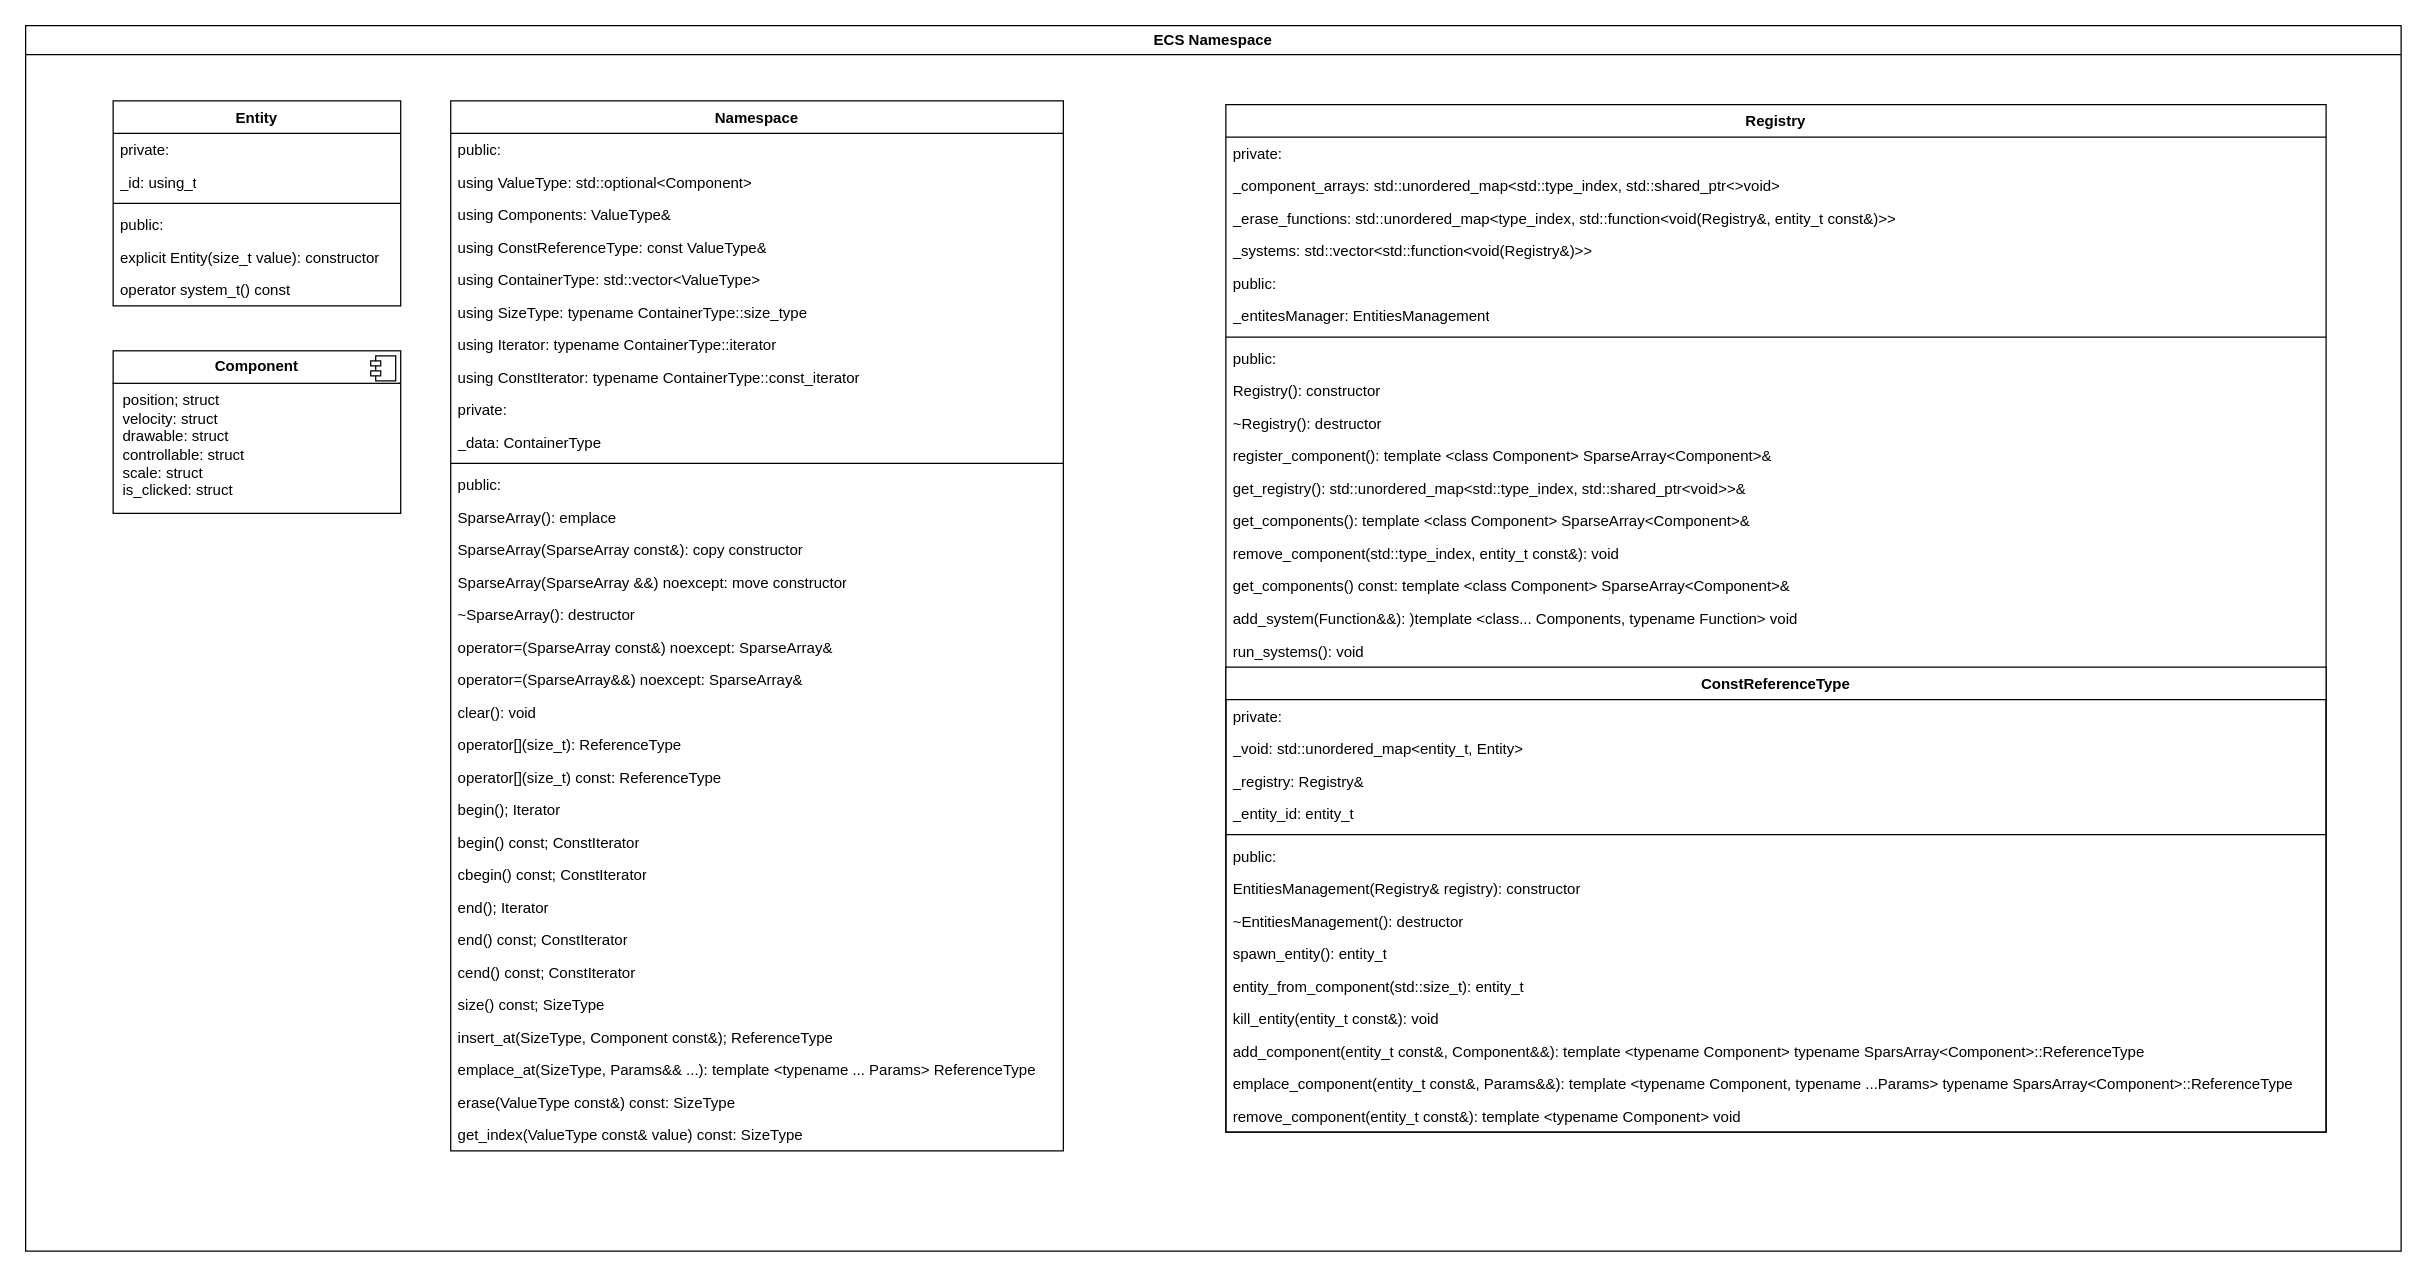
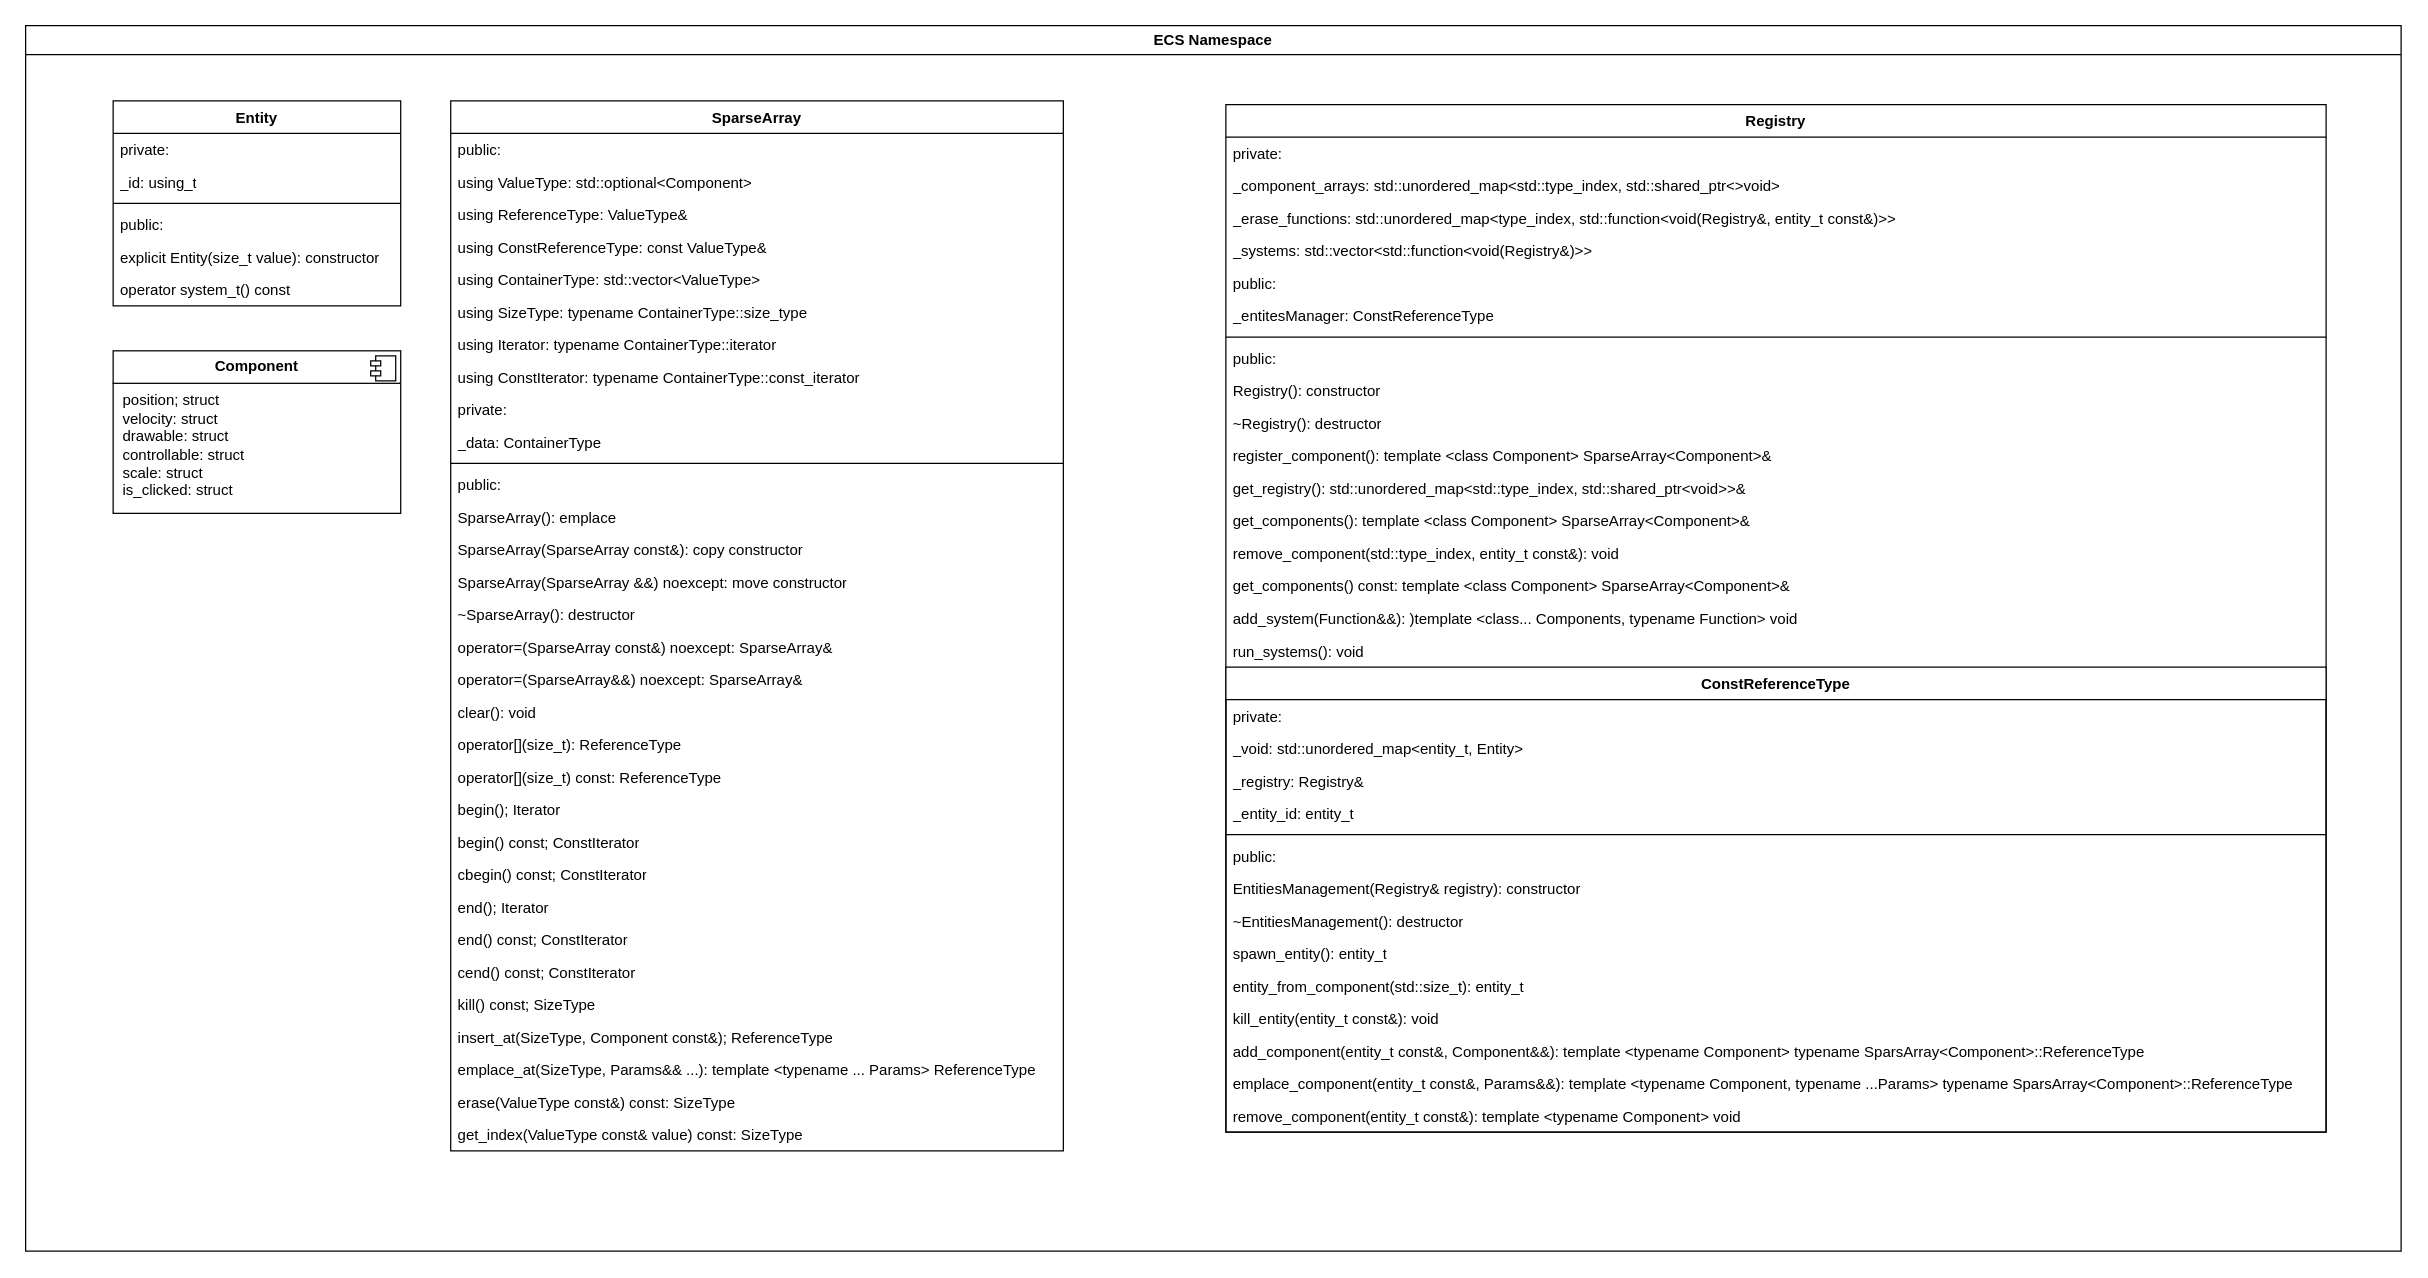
- <mxCell id="43" value="Namespace" style="swimlane;fontStyle=1;align=center;verticalAlign=top;childLayout=stackLayout;horizontal=1;startSize=26;horizontalStack=0;resizeParent=1;resizeParentMax=0;resizeLast=0;collapsible=1;marginBottom=0;whiteSpace=wrap;html=1;" vertex="1" parent="2"><mxGeometry x="340" y="60" width="490" height="840" as="geometry" /></mxCell>
+ <mxCell id="43" value="SparseArray" style="swimlane;fontStyle=1;align=center;verticalAlign=top;childLayout=stackLayout;horizontal=1;startSize=26;horizontalStack=0;resizeParent=1;resizeParentMax=0;resizeLast=0;collapsible=1;marginBottom=0;whiteSpace=wrap;html=1;" vertex="1" parent="2"><mxGeometry x="340" y="60" width="490" height="840" as="geometry" /></mxCell>
- <mxCell id="46" value="using Components: ValueType&amp;amp;" style="text;strokeColor=none;fillColor=none;align=left;verticalAlign=top;spacingLeft=4;spacingRight=4;overflow=hidden;rotatable=0;points=[[0,0.5],[1,0.5]];portConstraint=eastwest;whiteSpace=wrap;html=1;" vertex="1" parent="43"><mxGeometry y="78" width="490" height="26" as="geometry" /></mxCell>
+ <mxCell id="46" value="using ReferenceType: ValueType&amp;amp;" style="text;strokeColor=none;fillColor=none;align=left;verticalAlign=top;spacingLeft=4;spacingRight=4;overflow=hidden;rotatable=0;points=[[0,0.5],[1,0.5]];portConstraint=eastwest;whiteSpace=wrap;html=1;" vertex="1" parent="43"><mxGeometry y="78" width="490" height="26" as="geometry" /></mxCell>
- <mxCell id="9" value="_entitesManager:&amp;nbsp;EntitiesManagement" style="text;strokeColor=none;fillColor=none;align=left;verticalAlign=top;spacingLeft=4;spacingRight=4;overflow=hidden;rotatable=0;points=[[0,0.5],[1,0.5]];portConstraint=eastwest;whiteSpace=wrap;html=1;" vertex="1" parent="3"><mxGeometry y="156" width="880" height="26" as="geometry" /></mxCell>
+ <mxCell id="9" value="_entitesManager:&amp;nbsp;ConstReferenceType" style="text;strokeColor=none;fillColor=none;align=left;verticalAlign=top;spacingLeft=4;spacingRight=4;overflow=hidden;rotatable=0;points=[[0,0.5],[1,0.5]];portConstraint=eastwest;whiteSpace=wrap;html=1;" vertex="1" parent="3"><mxGeometry y="156" width="880" height="26" as="geometry" /></mxCell>
- <mxCell id="71" value="size() const; SizeType" style="text;strokeColor=none;fillColor=none;align=left;verticalAlign=top;spacingLeft=4;spacingRight=4;overflow=hidden;rotatable=0;points=[[0,0.5],[1,0.5]];portConstraint=eastwest;whiteSpace=wrap;html=1;" vertex="1" parent="43"><mxGeometry y="710" width="490" height="26" as="geometry" /></mxCell>
+ <mxCell id="71" value="kill() const; SizeType" style="text;strokeColor=none;fillColor=none;align=left;verticalAlign=top;spacingLeft=4;spacingRight=4;overflow=hidden;rotatable=0;points=[[0,0.5],[1,0.5]];portConstraint=eastwest;whiteSpace=wrap;html=1;" vertex="1" parent="43"><mxGeometry y="710" width="490" height="26" as="geometry" /></mxCell>
